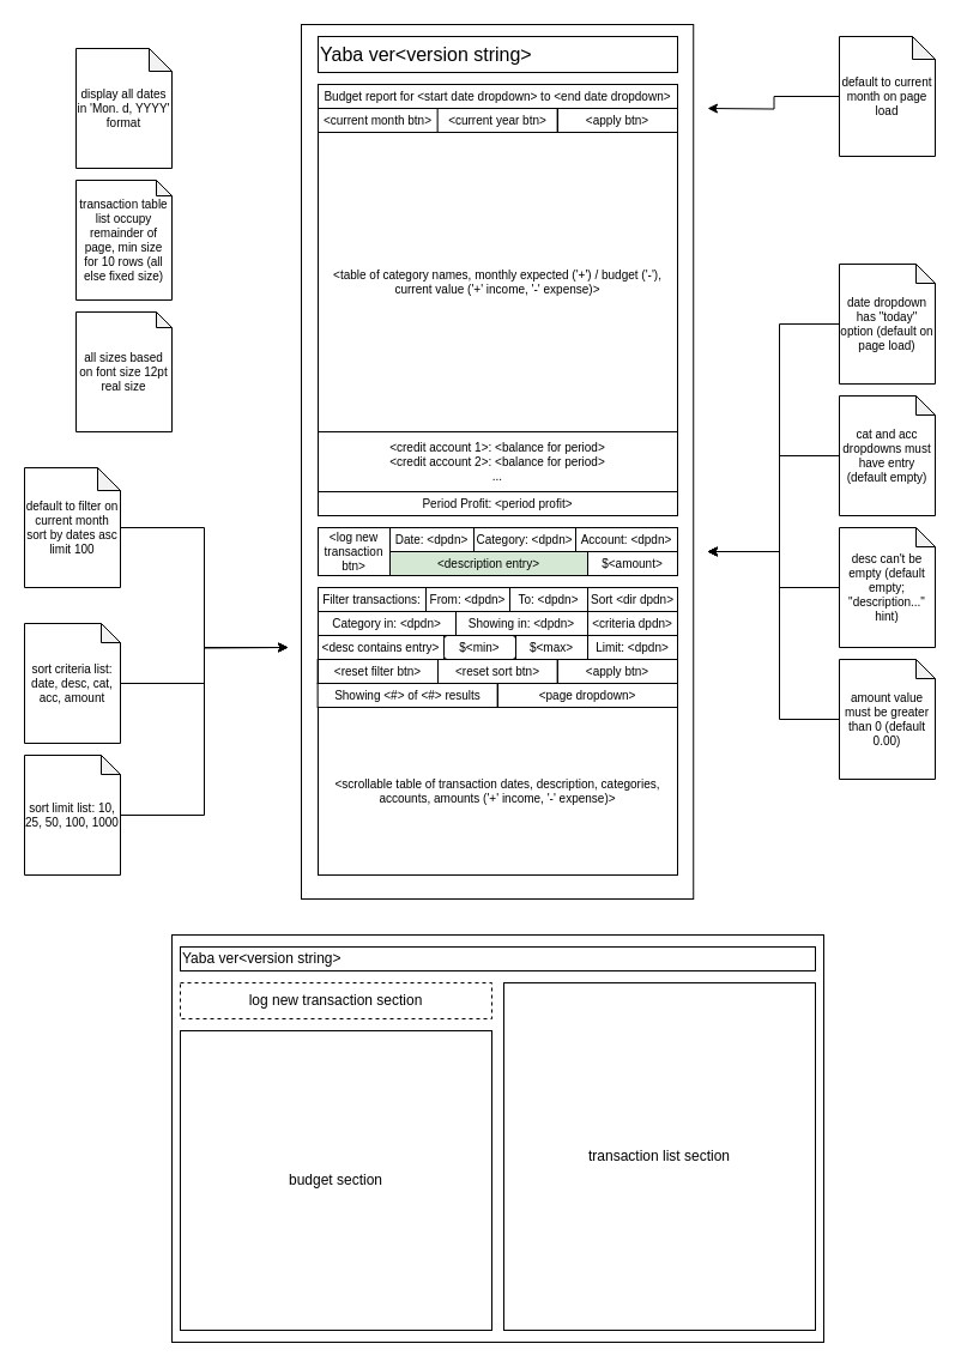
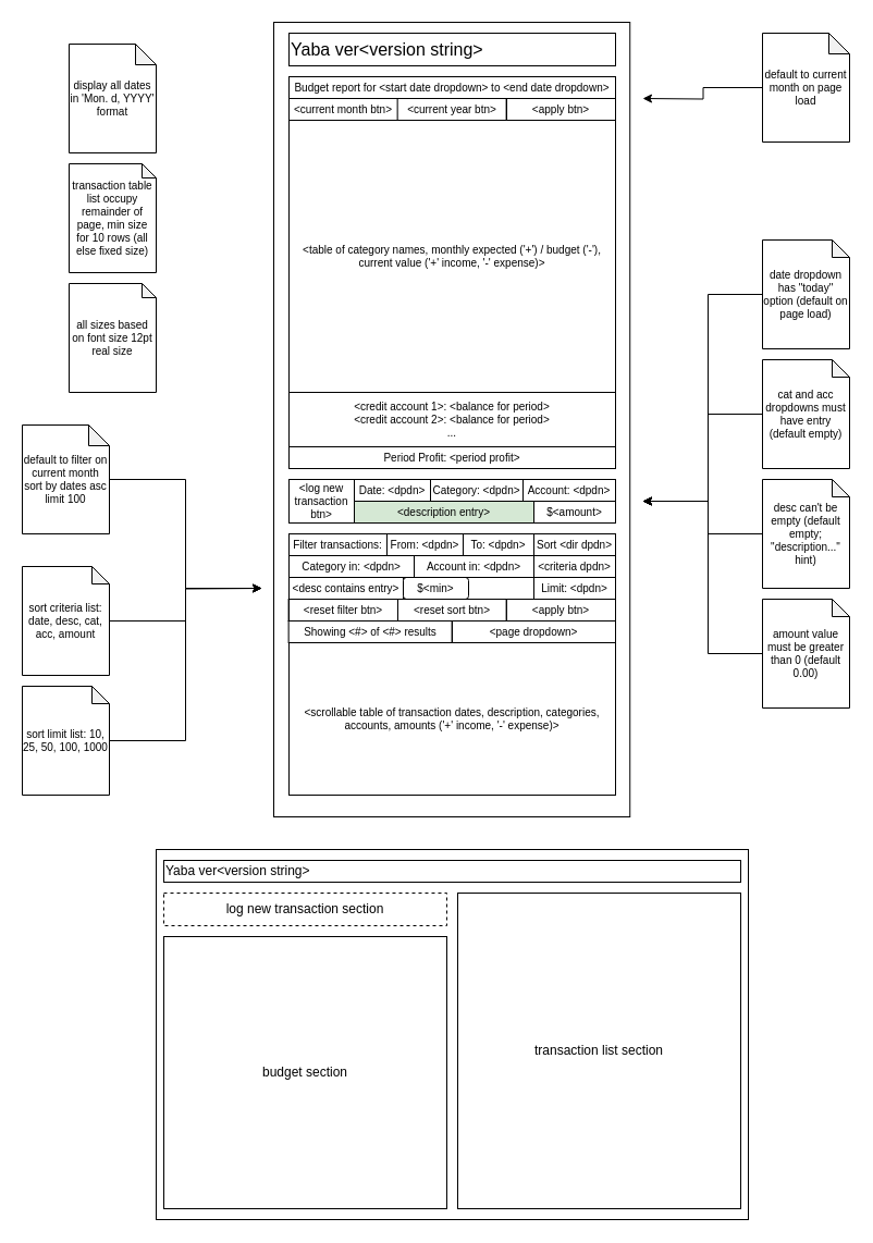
- <mxCell id="50" value="Showing in: &amp;lt;dpdn&amp;gt;" style="rounded=0;whiteSpace=wrap;html=1;fontSize=10;" parent="1" vertex="1"><mxGeometry x="380" y="510" width="110" height="20" as="geometry" /></mxCell>
+ <mxCell id="50" value="Account in: &amp;lt;dpdn&amp;gt;" style="rounded=0;whiteSpace=wrap;html=1;fontSize=10;" parent="1" vertex="1"><mxGeometry x="380" y="510" width="110" height="20" as="geometry" /></mxCell>
- <mxCell id="48" value="$&amp;lt;max&amp;gt;" style="rounded=0;whiteSpace=wrap;html=1;fontSize=10;" parent="1" vertex="1"><mxGeometry x="430" y="530" width="60" height="20" as="geometry" /></mxCell>
